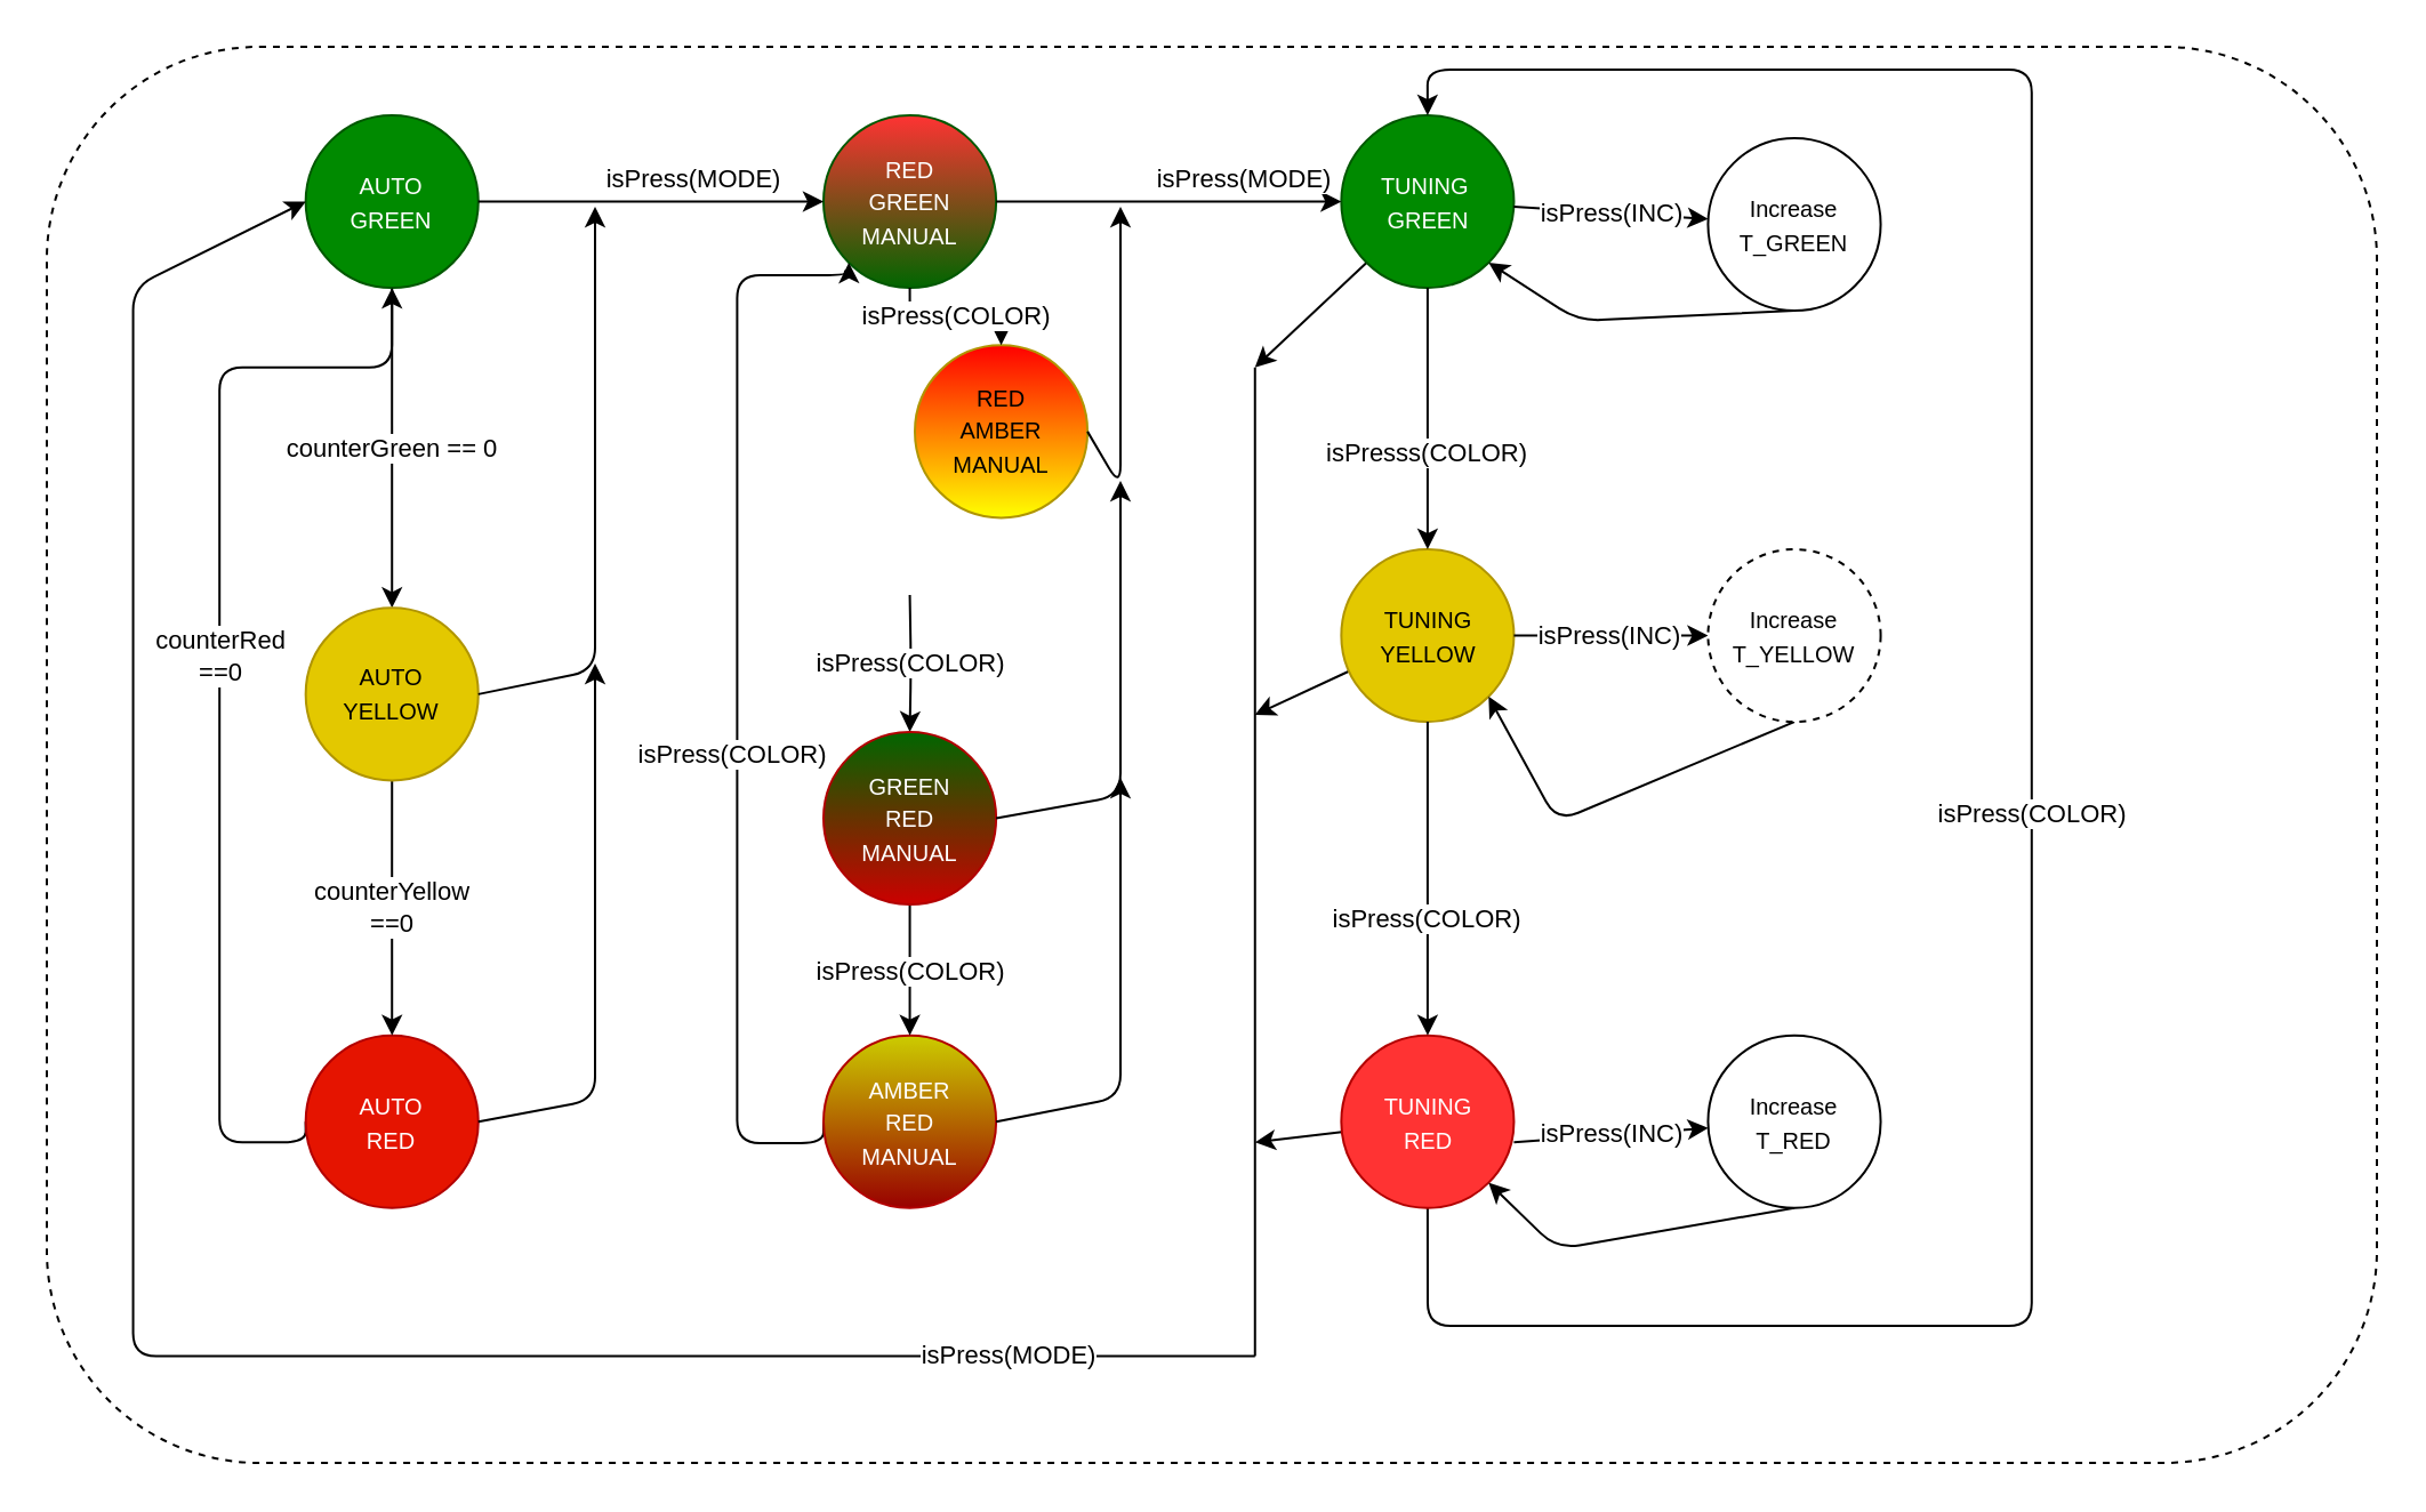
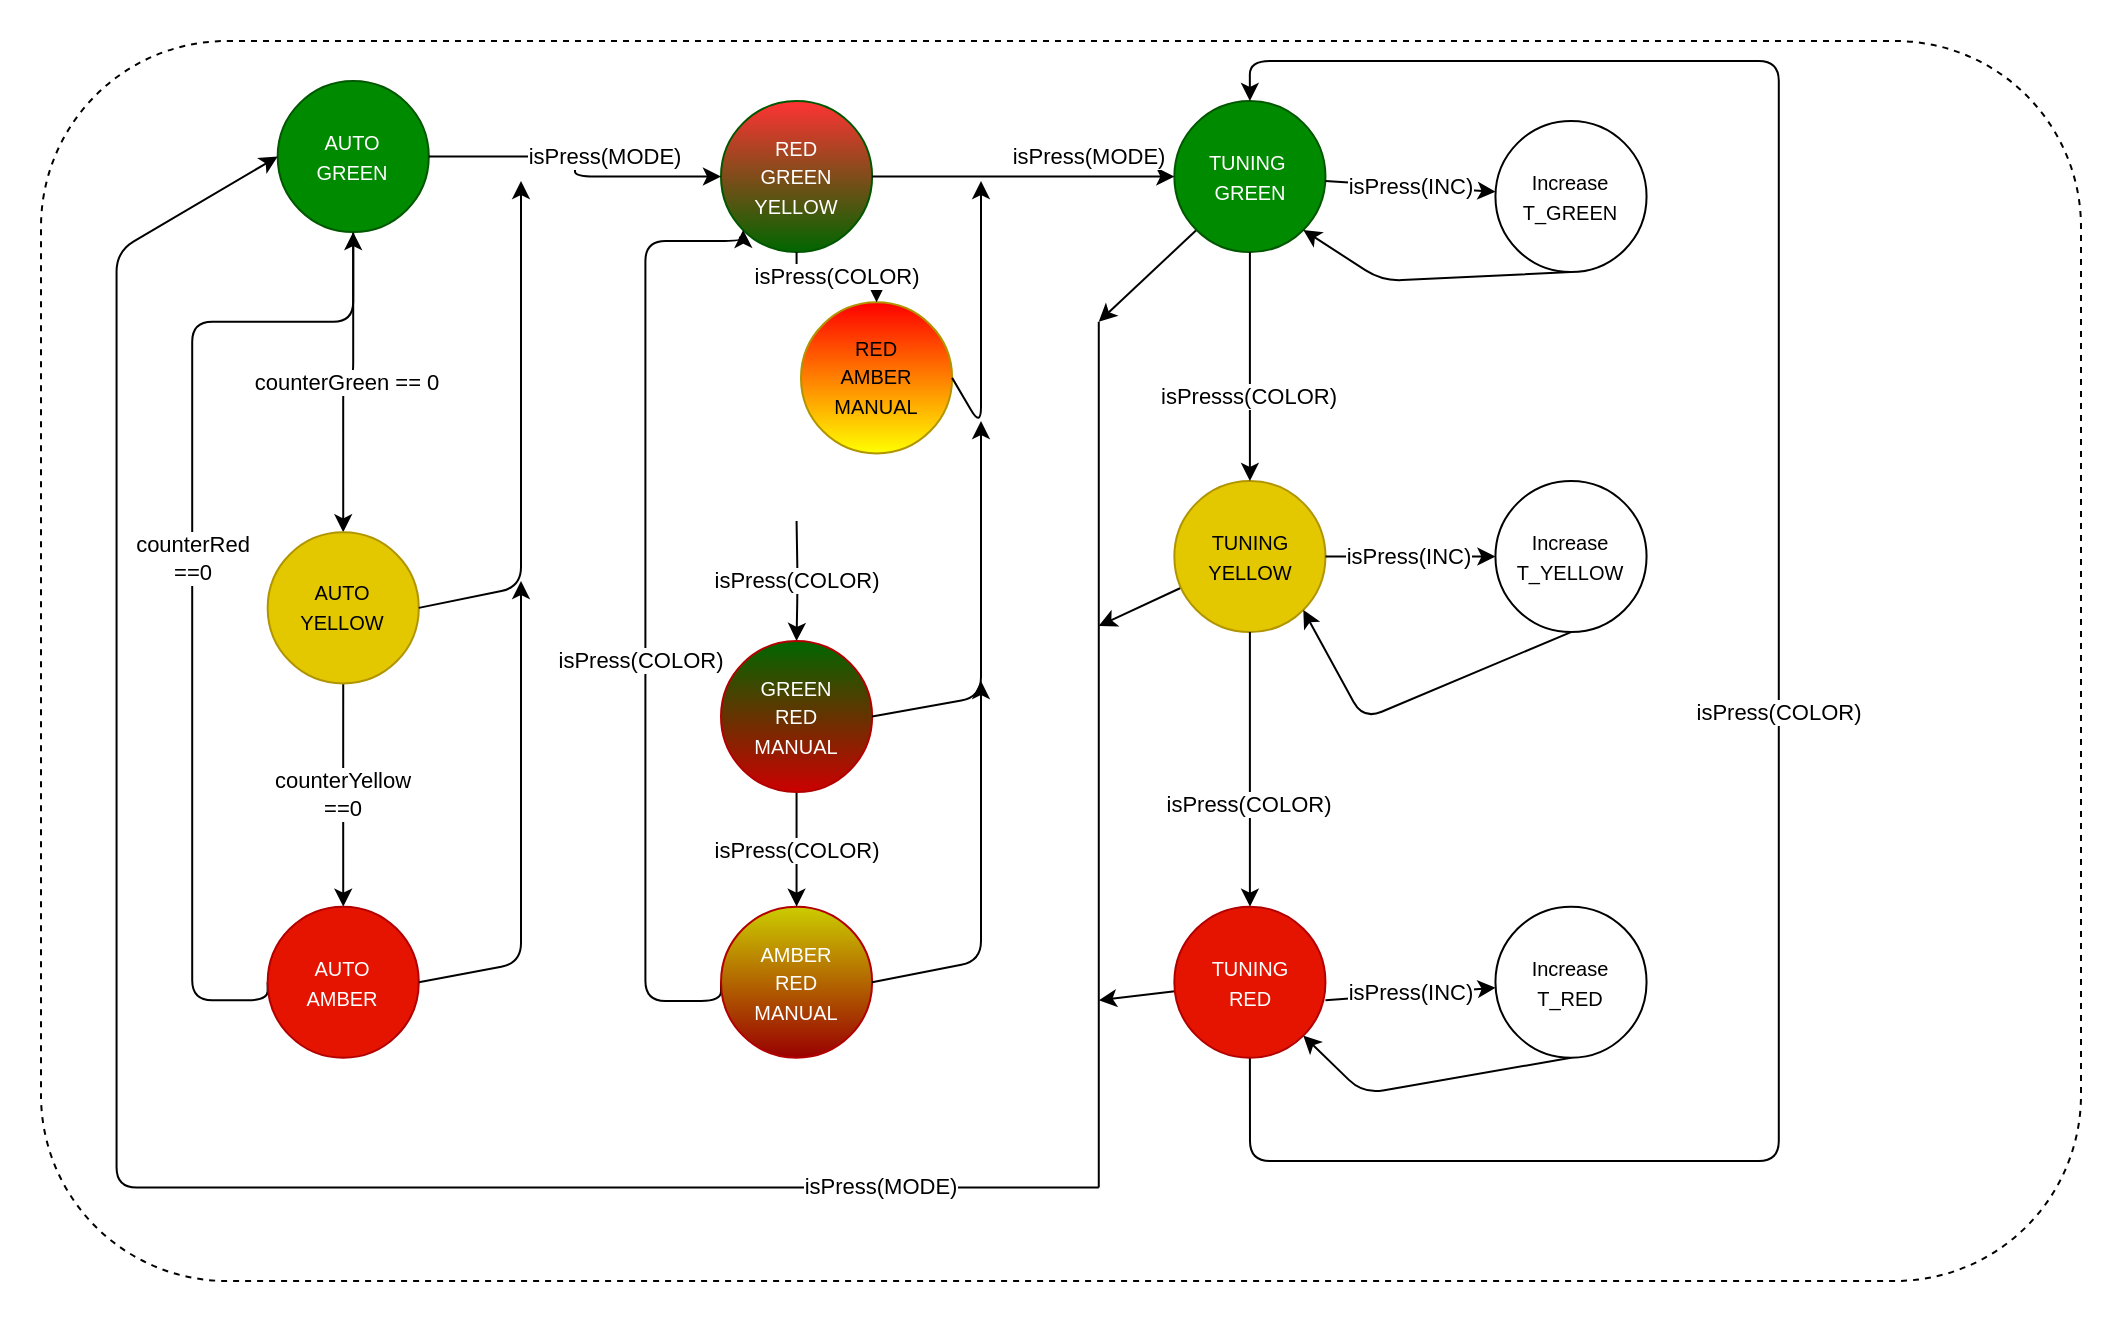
- <mxCell id="5" value="&lt;span style=&quot;font-size: 10px;&quot;&gt;AUTO&lt;br&gt;GREEN&lt;br&gt;&lt;/span&gt;" style="ellipse;whiteSpace=wrap;html=1;aspect=fixed;fillColor=#008a00;strokeColor=#005700;movable=1;resizable=1;rotatable=1;deletable=1;editable=1;connectable=1;fontColor=#ffffff;" parent="2" vertex="1"><mxGeometry x="113.333" y="30.001" width="75.556" height="75.556" as="geometry" /></mxCell>
+ <mxCell id="5" value="&lt;span style=&quot;font-size: 10px;&quot;&gt;AUTO&lt;br&gt;GREEN&lt;br&gt;&lt;/span&gt;" style="ellipse;whiteSpace=wrap;html=1;aspect=fixed;fillColor=#008a00;strokeColor=#005700;movable=1;resizable=1;rotatable=1;deletable=1;editable=1;connectable=1;fontColor=#ffffff;" parent="2" vertex="1"><mxGeometry x="118.333" y="20.001" width="75.556" height="75.556" as="geometry" /></mxCell>
- <mxCell id="10" value="&lt;span style=&quot;font-size: 10px;&quot;&gt;RED&lt;br&gt;GREEN&lt;br&gt;MANUAL&lt;br&gt;&lt;/span&gt;" style="ellipse;whiteSpace=wrap;html=1;aspect=fixed;fillColor=#FF3333;strokeColor=#005700;movable=1;resizable=1;rotatable=1;deletable=1;editable=1;connectable=1;fontColor=#ffffff;gradientColor=#006600;gradientDirection=south;" parent="2" vertex="1"><mxGeometry x="340" y="30.001" width="75.556" height="75.556" as="geometry" /></mxCell>
+ <mxCell id="10" value="&lt;span style=&quot;font-size: 10px;&quot;&gt;RED&lt;br&gt;GREEN&lt;br&gt;YELLOW&lt;br&gt;&lt;/span&gt;" style="ellipse;whiteSpace=wrap;html=1;aspect=fixed;fillColor=#FF3333;strokeColor=#005700;movable=1;resizable=1;rotatable=1;deletable=1;editable=1;connectable=1;fontColor=#ffffff;gradientColor=#006600;gradientDirection=south;" parent="2" vertex="1"><mxGeometry x="340" y="30.001" width="75.556" height="75.556" as="geometry" /></mxCell>
- <mxCell id="33" value="&lt;span style=&quot;font-size: 10px;&quot;&gt;Increase&lt;br&gt;T_YELLOW&lt;br&gt;&lt;/span&gt;" style="ellipse;whiteSpace=wrap;html=1;aspect=fixed;movable=1;resizable=1;rotatable=1;deletable=1;editable=1;connectable=1;dashed=1;" parent="2" vertex="1"><mxGeometry x="727.222" y="219.997" width="75.556" height="75.556" as="geometry" /></mxCell>
+ <mxCell id="33" value="&lt;span style=&quot;font-size: 10px;&quot;&gt;Increase&lt;br&gt;T_YELLOW&lt;br&gt;&lt;/span&gt;" style="ellipse;whiteSpace=wrap;html=1;aspect=fixed;movable=1;resizable=1;rotatable=1;deletable=1;editable=1;connectable=1;" parent="2" vertex="1"><mxGeometry x="727.222" y="219.997" width="75.556" height="75.556" as="geometry" /></mxCell>
- <mxCell id="25" value="&lt;font style=&quot;font-size: 10px;&quot;&gt;TUNING&lt;br&gt;RED&lt;br&gt;&lt;/font&gt;" style="ellipse;whiteSpace=wrap;html=1;aspect=fixed;fillColor=#ff3333;strokeColor=#B20000;movable=1;resizable=1;rotatable=1;deletable=1;editable=1;connectable=1;fontColor=#ffffff;" parent="2" vertex="1"><mxGeometry x="566.667" y="432.83" width="75.556" height="75.556" as="geometry" /></mxCell>
+ <mxCell id="25" value="&lt;font style=&quot;font-size: 10px;&quot;&gt;TUNING&lt;br&gt;RED&lt;br&gt;&lt;/font&gt;" style="ellipse;whiteSpace=wrap;html=1;aspect=fixed;fillColor=#e51400;strokeColor=#B20000;movable=1;resizable=1;rotatable=1;deletable=1;editable=1;connectable=1;fontColor=#ffffff;" parent="2" vertex="1"><mxGeometry x="566.667" y="432.83" width="75.556" height="75.556" as="geometry" /></mxCell>
- <mxCell id="7" value="&lt;font style=&quot;font-size: 10px;&quot;&gt;AUTO&lt;br&gt;RED&lt;br&gt;&lt;/font&gt;" style="ellipse;whiteSpace=wrap;html=1;aspect=fixed;fillColor=#e51400;strokeColor=#B20000;movable=1;resizable=1;rotatable=1;deletable=1;editable=1;connectable=1;fontColor=#ffffff;" parent="2" vertex="1"><mxGeometry x="113.333" y="432.83" width="75.556" height="75.556" as="geometry" /></mxCell>
+ <mxCell id="7" value="&lt;font style=&quot;font-size: 10px;&quot;&gt;AUTO&lt;br&gt;AMBER&lt;br&gt;&lt;/font&gt;" style="ellipse;whiteSpace=wrap;html=1;aspect=fixed;fillColor=#e51400;strokeColor=#B20000;movable=1;resizable=1;rotatable=1;deletable=1;editable=1;connectable=1;fontColor=#ffffff;" parent="2" vertex="1"><mxGeometry x="113.333" y="432.83" width="75.556" height="75.556" as="geometry" /></mxCell>
